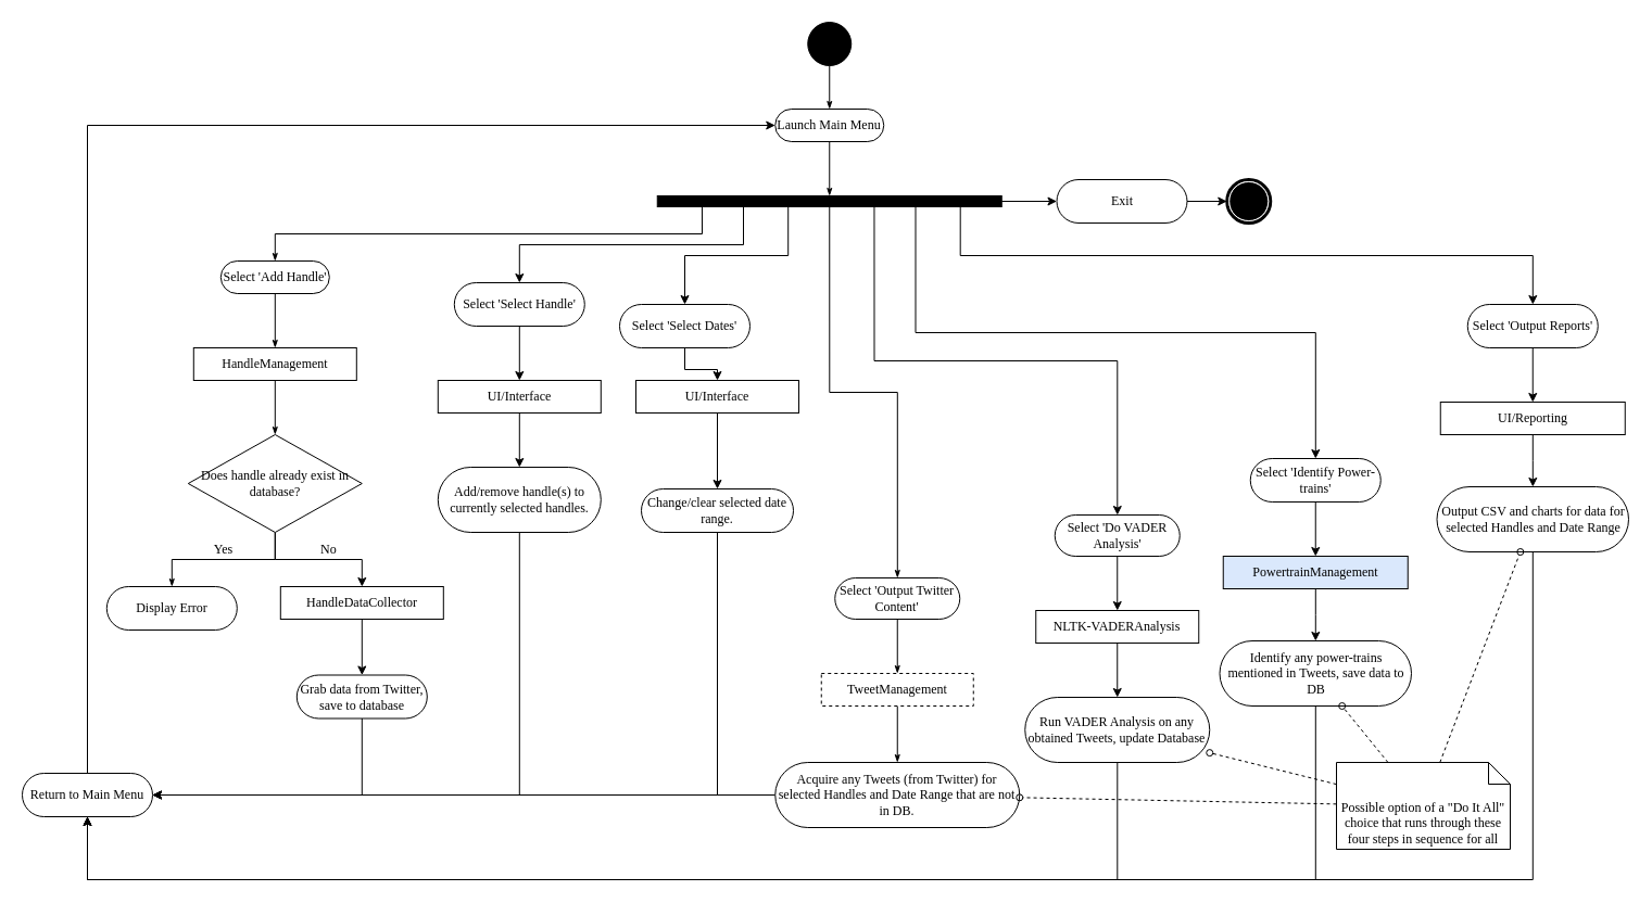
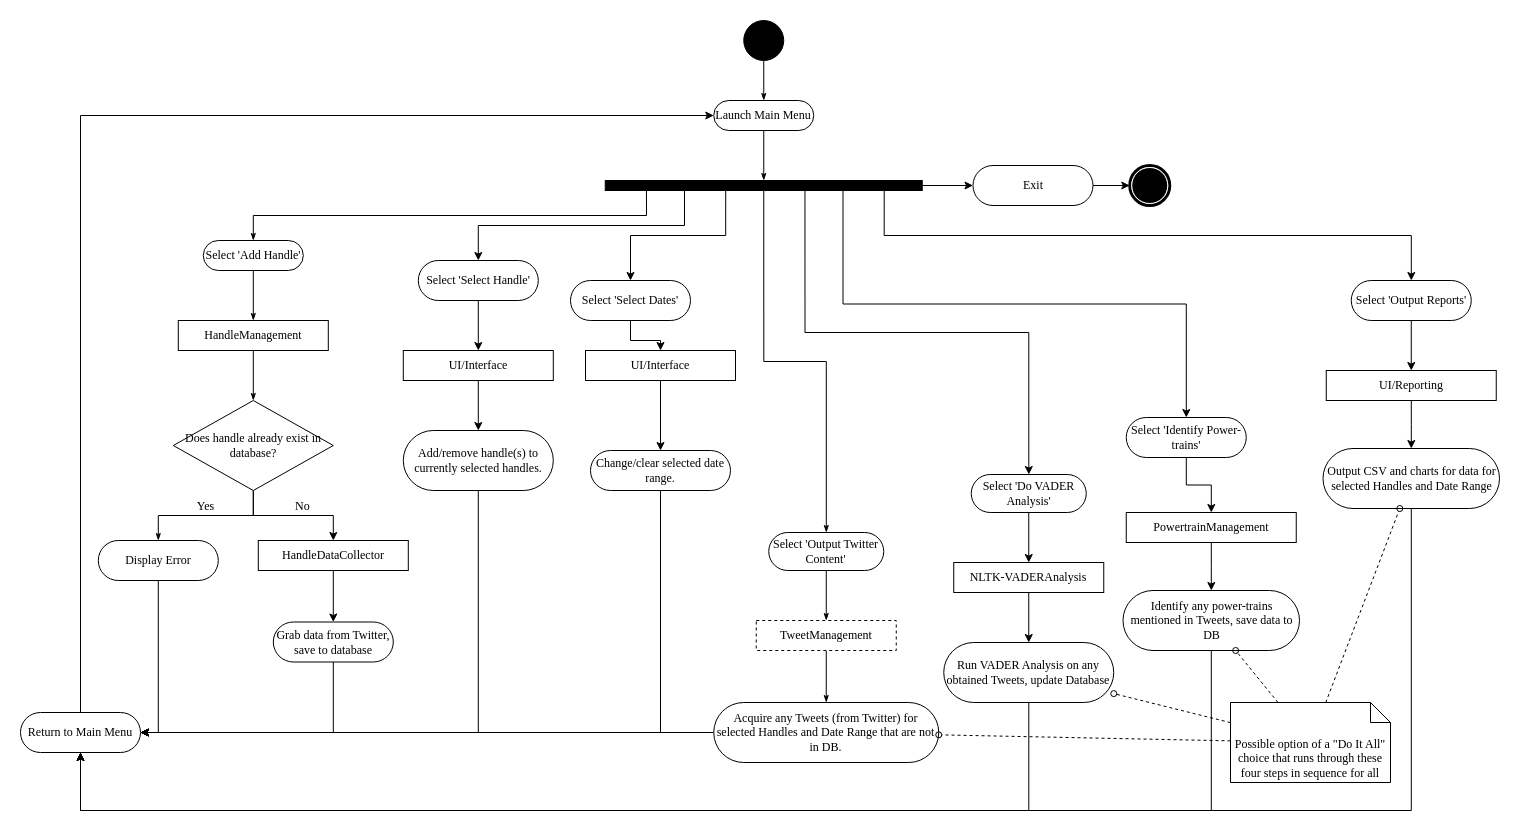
- <mxCell id="56" value="Select 'Identify Power-trains'" style="rounded=1;whiteSpace=wrap;html=1;shadow=0;comic=0;labelBackgroundColor=none;strokeWidth=1;fontFamily=Verdana;fontSize=12;align=center;arcSize=50;fillColor=default;" vertex="1" parent="1"><mxGeometry x="1150.75" y="422" width="120" height="40" as="geometry" /></mxCell>
+ <mxCell id="56" value="Select 'Identify Power-trains'" style="rounded=1;whiteSpace=wrap;html=1;shadow=0;comic=0;labelBackgroundColor=none;strokeWidth=1;fontFamily=Verdana;fontSize=12;align=center;arcSize=50;fillColor=default;" vertex="1" parent="1"><mxGeometry x="1125.75" y="417" width="120" height="40" as="geometry" /></mxCell>
- <mxCell id="52" value="PowertrainManagement" style="rounded=0;whiteSpace=wrap;html=1;shadow=0;comic=0;labelBackgroundColor=none;strokeWidth=1;fontFamily=Verdana;fontSize=12;align=center;arcSize=50;fillColor=#dae8fc;" vertex="1" parent="1"><mxGeometry x="1125.75" y="512" width="170" height="30" as="geometry" /></mxCell>
+ <mxCell id="52" value="PowertrainManagement" style="rounded=0;whiteSpace=wrap;html=1;shadow=0;comic=0;labelBackgroundColor=none;strokeWidth=1;fontFamily=Verdana;fontSize=12;align=center;arcSize=50;" vertex="1" parent="1"><mxGeometry x="1125.75" y="512" width="170" height="30" as="geometry" /></mxCell>
+ <mxCell id="33" style="edgeStyle=orthogonalEdgeStyle;rounded=0;orthogonalLoop=1;jettySize=auto;html=1;fontFamily=Verdana;endArrow=classic;endFill=1;" edge="1" parent="1" source="34" target="42"><mxGeometry relative="1" as="geometry"><Array as="points"><mxPoint x="158" y="732" /></Array></mxGeometry></mxCell>
